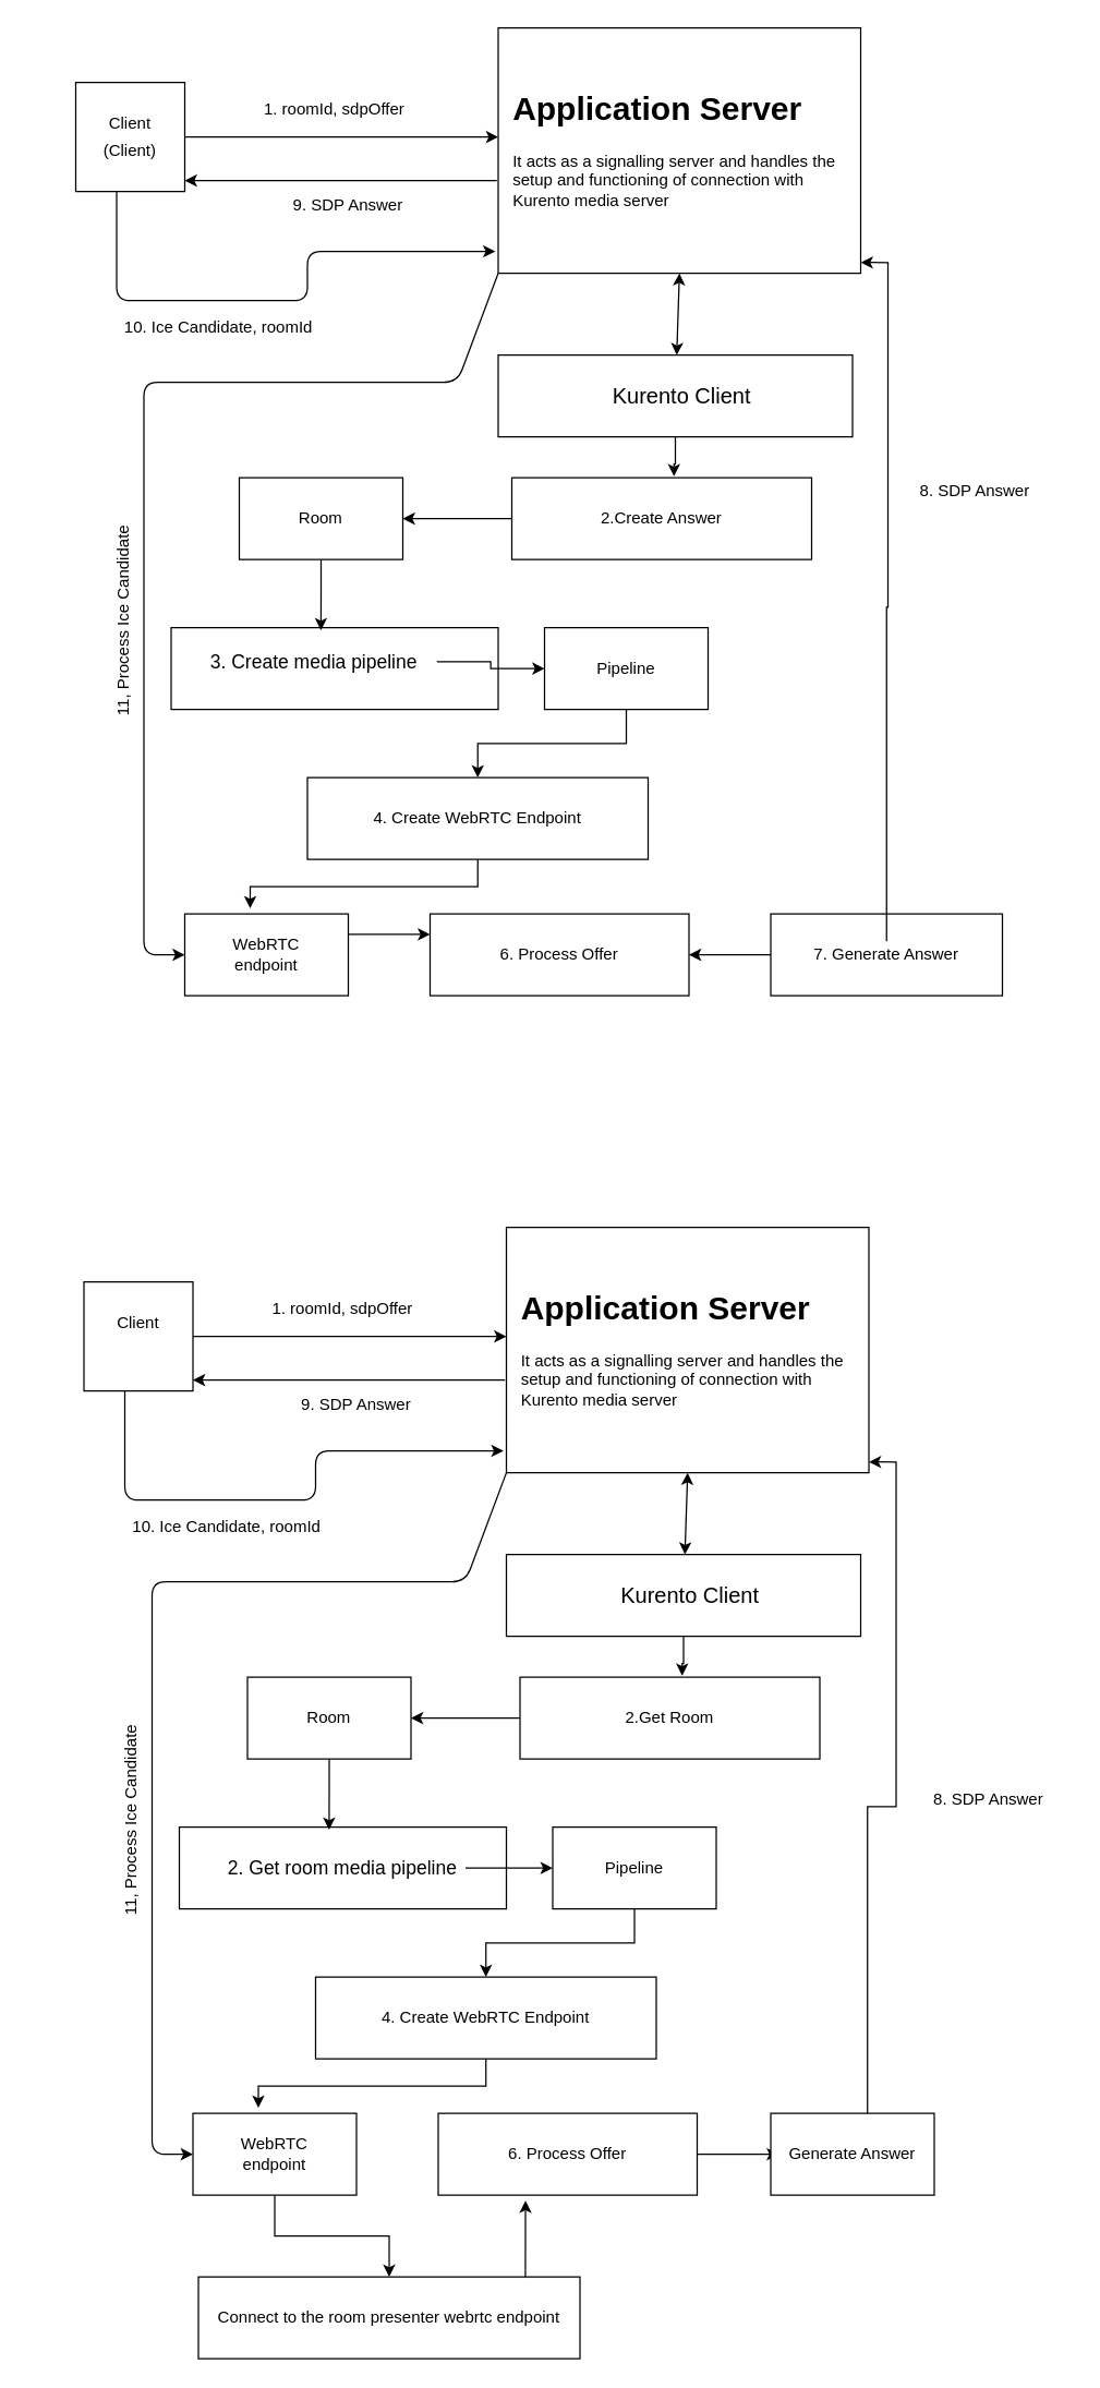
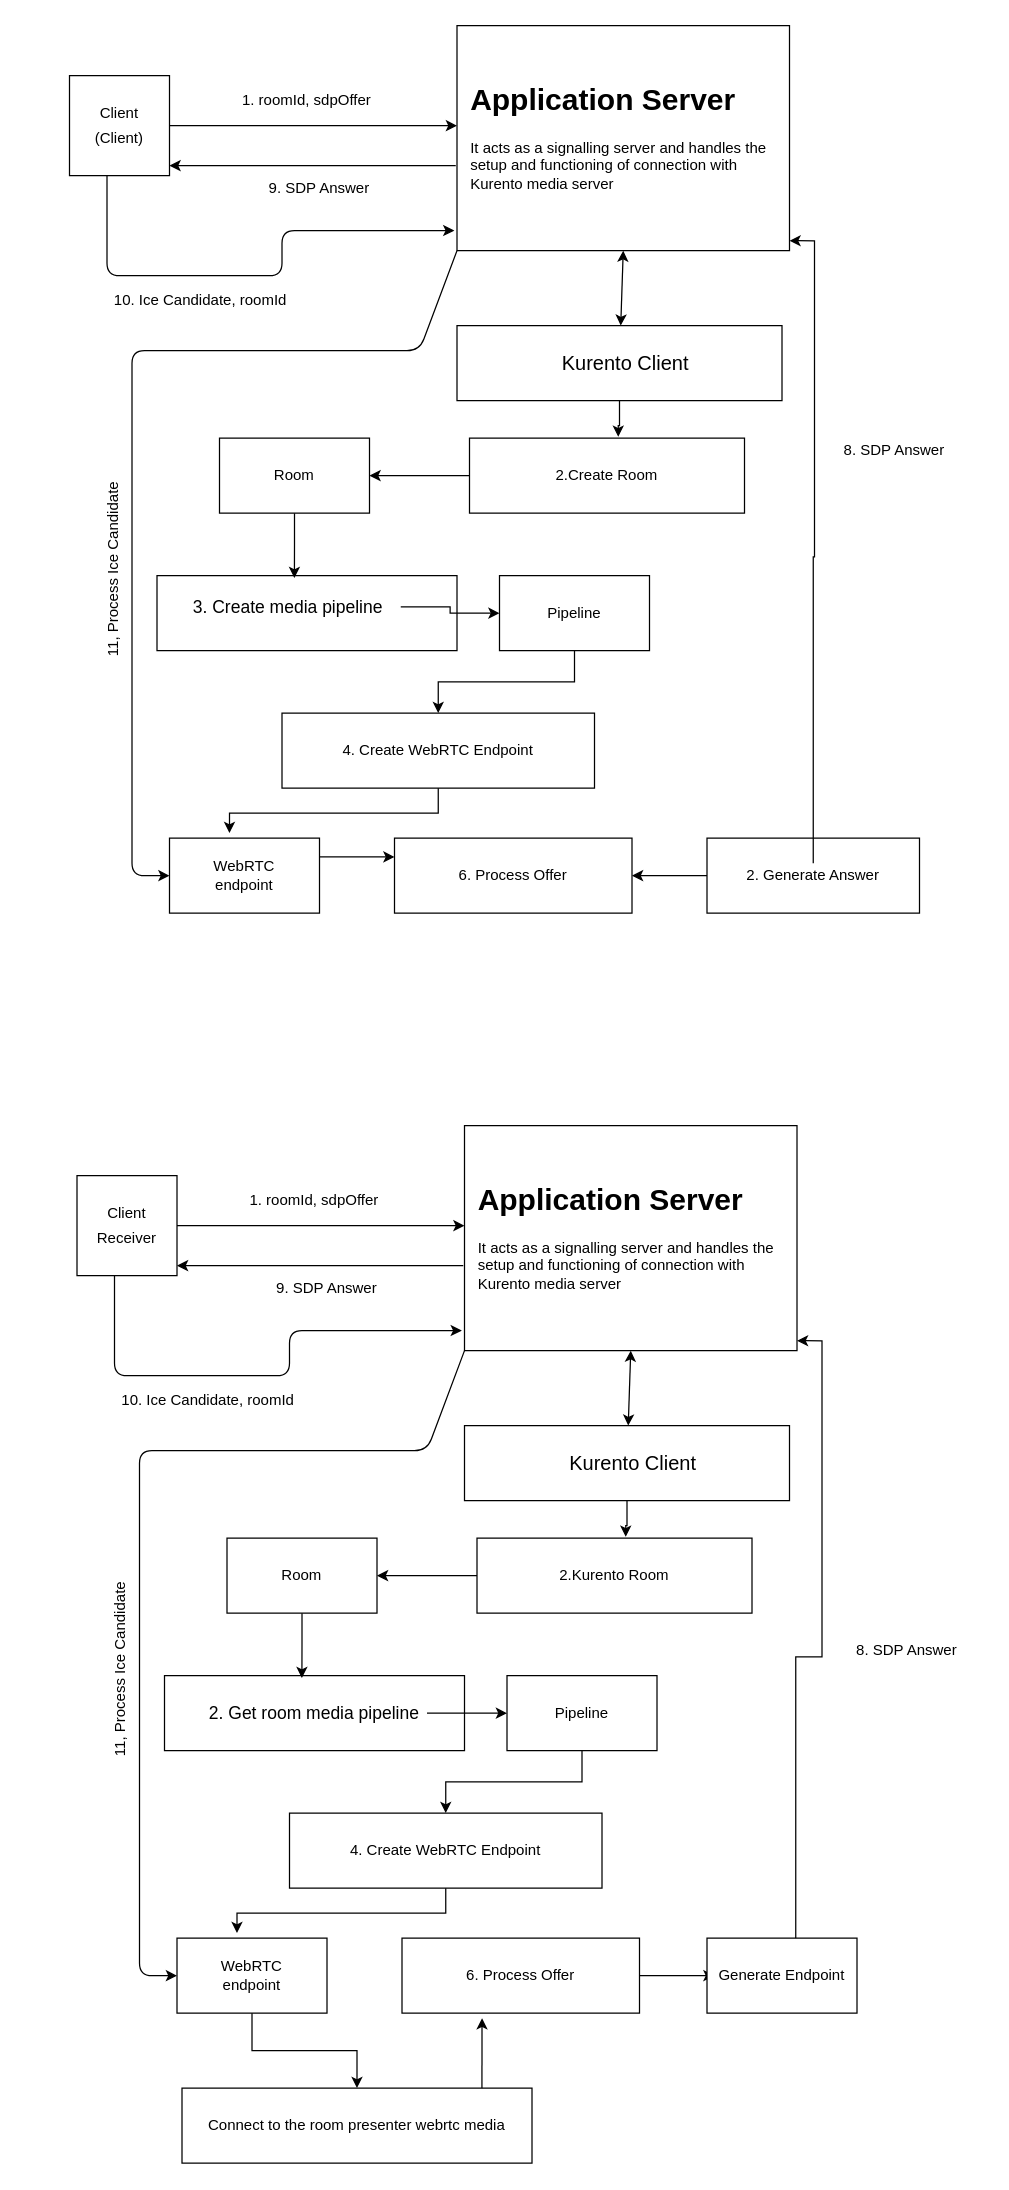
- <mxCell id="40" value="2.Create Answer" style="text;html=1;strokeColor=none;fillColor=none;align=center;verticalAlign=middle;whiteSpace=wrap;rounded=0;" vertex="1" parent="38"><mxGeometry x="50" y="20" width="120" height="20" as="geometry" /></mxCell>
+ <mxCell id="40" value="2.Create Room" style="text;html=1;strokeColor=none;fillColor=none;align=center;verticalAlign=middle;whiteSpace=wrap;rounded=0;" vertex="1" parent="38"><mxGeometry x="50" y="20" width="120" height="20" as="geometry" /></mxCell>
- <mxCell id="27" value="7. Generate Answer" style="text;html=1;strokeColor=none;fillColor=none;align=center;verticalAlign=middle;whiteSpace=wrap;rounded=0;" vertex="1" parent="25"><mxGeometry x="5" y="20" width="160" height="20" as="geometry" /></mxCell>
+ <mxCell id="27" value="2. Generate Answer" style="text;html=1;strokeColor=none;fillColor=none;align=center;verticalAlign=middle;whiteSpace=wrap;rounded=0;" vertex="1" parent="25"><mxGeometry x="5" y="20" width="160" height="20" as="geometry" /></mxCell>
+ <mxCell id="99" value="Receiver" style="text;html=1;strokeColor=none;fillColor=none;align=center;verticalAlign=middle;whiteSpace=wrap;rounded=0;" vertex="1" parent="52"><mxGeometry x="20" y="80" width="40" height="20" as="geometry" /></mxCell>
- <mxCell id="84" value="2.Get Room" style="text;html=1;strokeColor=none;fillColor=none;align=center;verticalAlign=middle;whiteSpace=wrap;rounded=0;" vertex="1" parent="82"><mxGeometry x="50" y="20" width="120" height="20" as="geometry" /></mxCell>
+ <mxCell id="84" value="2.Kurento Room" style="text;html=1;strokeColor=none;fillColor=none;align=center;verticalAlign=middle;whiteSpace=wrap;rounded=0;" vertex="1" parent="82"><mxGeometry x="50" y="20" width="120" height="20" as="geometry" /></mxCell>
- <mxCell id="100" value="Generate Answer" style="text;html=1;strokeColor=none;fillColor=none;align=center;verticalAlign=middle;whiteSpace=wrap;rounded=0;" vertex="1" parent="1"><mxGeometry x="555" y="1570" width="140" height="20" as="geometry" /></mxCell>
+ <mxCell id="100" value="Generate Endpoint" style="text;html=1;strokeColor=none;fillColor=none;align=center;verticalAlign=middle;whiteSpace=wrap;rounded=0;" vertex="1" parent="1"><mxGeometry x="555" y="1570" width="140" height="20" as="geometry" /></mxCell>
- <mxCell id="104" value="Connect to the room presenter webrtc endpoint" style="text;html=1;strokeColor=none;fillColor=none;align=center;verticalAlign=middle;whiteSpace=wrap;rounded=0;" vertex="1" parent="102"><mxGeometry y="20" width="280" height="20" as="geometry" /></mxCell>
+ <mxCell id="104" value="Connect to the room presenter webrtc media" style="text;html=1;strokeColor=none;fillColor=none;align=center;verticalAlign=middle;whiteSpace=wrap;rounded=0;" vertex="1" parent="102"><mxGeometry y="20" width="280" height="20" as="geometry" /></mxCell>
